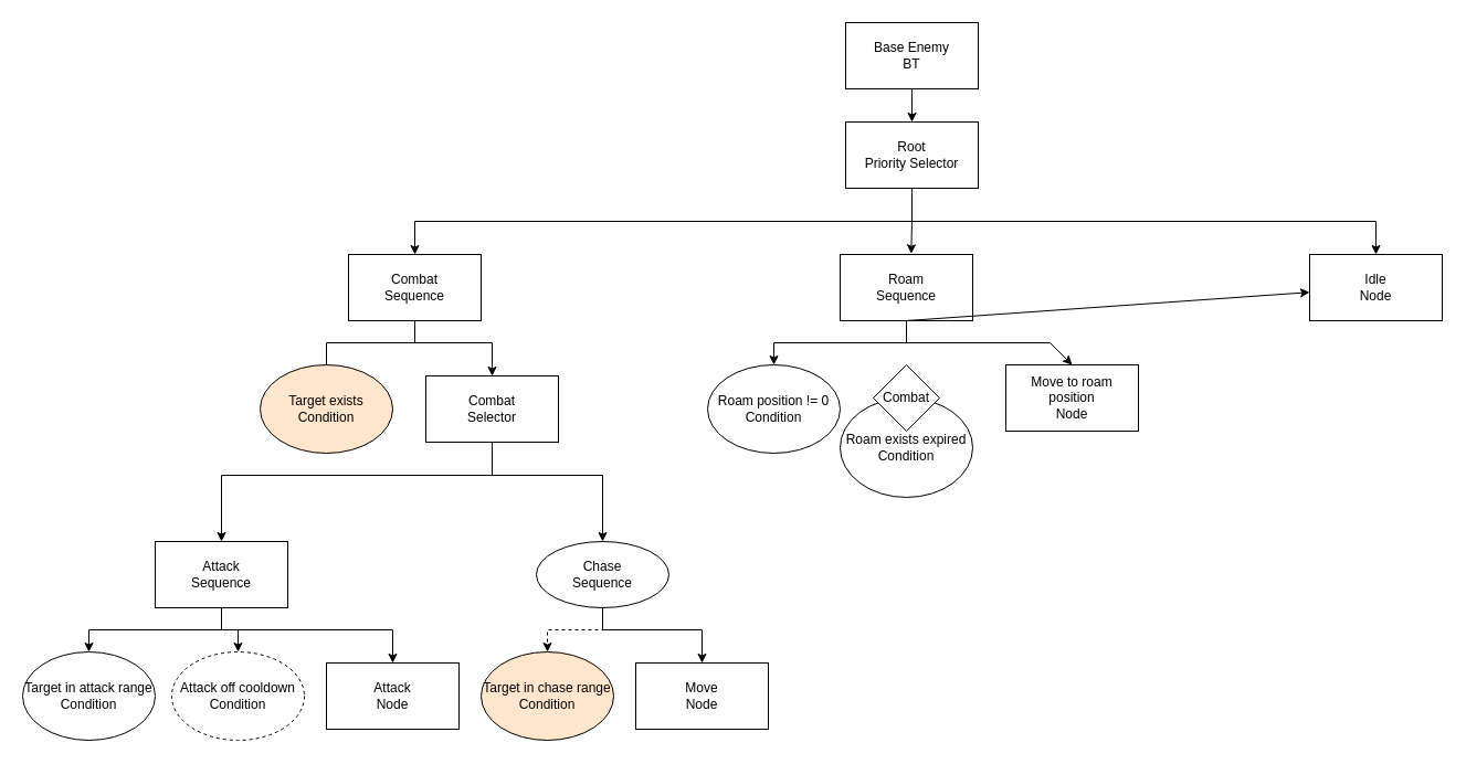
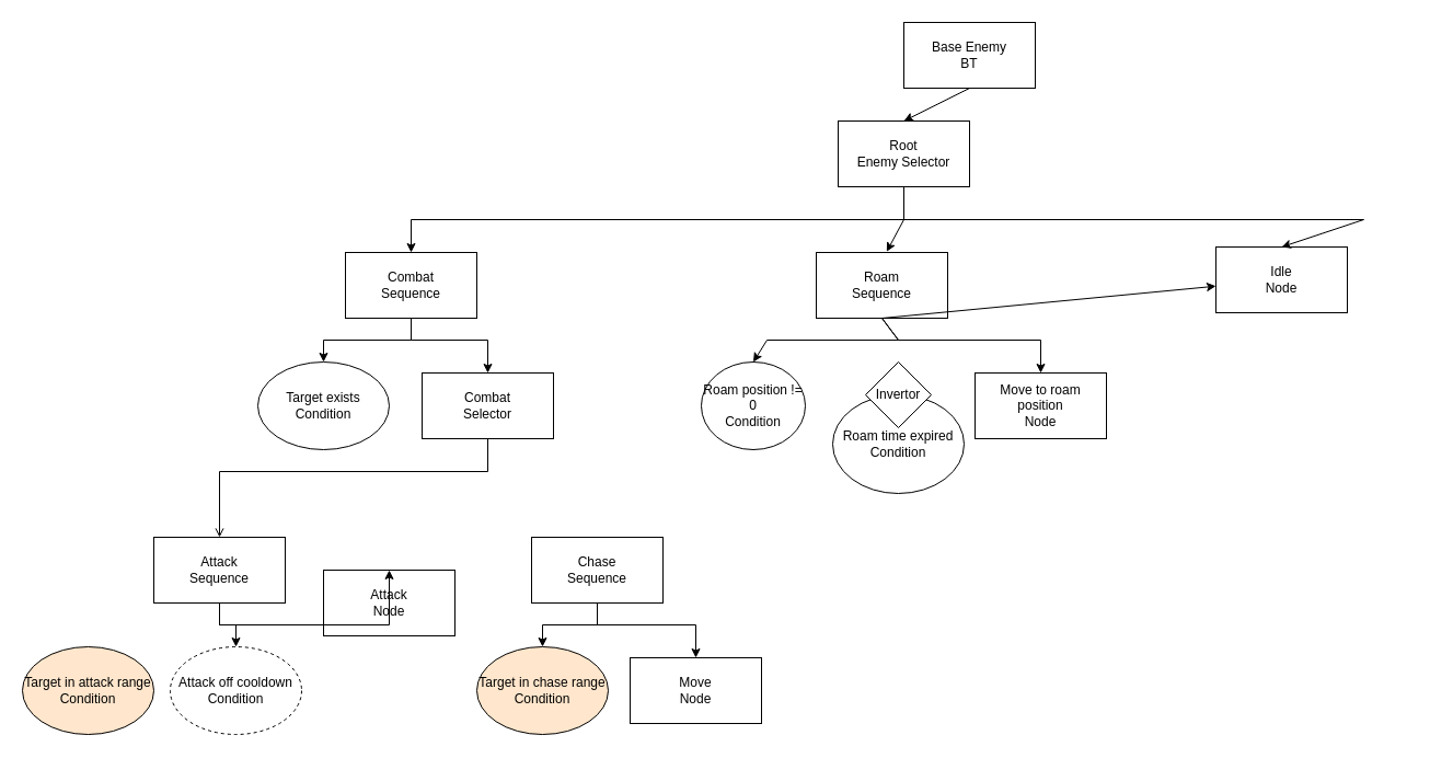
- <mxCell id="8" value="Base Enemy&lt;div&gt;BT&lt;/div&gt;" style="rounded=0;whiteSpace=wrap;html=1;" parent="1" vertex="1"><mxGeometry x="765" y="20" width="120" height="60" as="geometry" /></mxCell>
+ <mxCell id="8" value="Base Enemy&lt;div&gt;BT&lt;/div&gt;" style="rounded=0;whiteSpace=wrap;html=1;" parent="1" vertex="1"><mxGeometry x="825" y="20" width="120" height="60" as="geometry" /></mxCell>
- <mxCell id="2" value="Root&lt;div&gt;Priority Selector&lt;/div&gt;" style="rounded=0;whiteSpace=wrap;html=1;" parent="1" vertex="1"><mxGeometry x="765" y="110" width="120" height="60" as="geometry" /></mxCell>
+ <mxCell id="2" value="Root&lt;div&gt;Enemy Selector&lt;/div&gt;" style="rounded=0;whiteSpace=wrap;html=1;" parent="1" vertex="1"><mxGeometry x="765" y="110" width="120" height="60" as="geometry" /></mxCell>
- <mxCell id="3" value="Roam&lt;div&gt;Sequence&lt;/div&gt;" style="rounded=0;whiteSpace=wrap;html=1;" parent="1" vertex="1"><mxGeometry x="760" y="230" width="120" height="60" as="geometry" /></mxCell>
+ <mxCell id="3" value="Roam&lt;div&gt;Sequence&lt;/div&gt;" style="rounded=0;whiteSpace=wrap;html=1;" parent="1" vertex="1"><mxGeometry x="745" y="230" width="120" height="60" as="geometry" /></mxCell>
- <mxCell id="10" value="&lt;div&gt;Idle&lt;/div&gt;&lt;div&gt;Node&lt;/div&gt;" style="rounded=0;whiteSpace=wrap;html=1;" parent="1" vertex="1"><mxGeometry x="1185" y="230" width="120" height="60" as="geometry" /></mxCell>
+ <mxCell id="10" value="&lt;div&gt;Idle&lt;/div&gt;&lt;div&gt;Node&lt;/div&gt;" style="rounded=0;whiteSpace=wrap;html=1;" parent="1" vertex="1"><mxGeometry x="1110" y="225" width="120" height="60" as="geometry" /></mxCell>
- <mxCell id="30" value="" style="endArrow=none;html=1;rounded=0;exitX=0.5;exitY=1;exitDx=0;exitDy=0;entryX=0.5;entryY=0;entryDx=0;entryDy=0;" parent="1" source="28" target="29" edge="1"><mxGeometry width="50" height="50" relative="1" as="geometry"><mxPoint x="535" y="390" as="sourcePoint" /><mxPoint x="585" y="340" as="targetPoint" /><Array as="points"><mxPoint x="375" y="310" /><mxPoint x="295" y="310" /></Array></mxGeometry></mxCell>
+ <mxCell id="30" value="" style="endArrow=classic;html=1;rounded=0;exitX=0.5;exitY=1;exitDx=0;exitDy=0;entryX=0.5;entryY=0;entryDx=0;entryDy=0;" parent="1" source="28" target="29" edge="1"><mxGeometry width="50" height="50" relative="1" as="geometry"><mxPoint x="535" y="390" as="sourcePoint" /><mxPoint x="585" y="340" as="targetPoint" /><Array as="points"><mxPoint x="375" y="310" /><mxPoint x="295" y="310" /></Array></mxGeometry></mxCell>
- <mxCell id="14" value="Combat" style="rhombus;whiteSpace=wrap;html=1;" parent="1" vertex="1"><mxGeometry x="790" y="330" width="60" height="60" as="geometry" /></mxCell>
+ <mxCell id="14" value="Invertor" style="rhombus;whiteSpace=wrap;html=1;" parent="1" vertex="1"><mxGeometry x="790" y="330" width="60" height="60" as="geometry" /></mxCell>
- <mxCell id="5" value="Move to roam position&lt;div&gt;Node&lt;/div&gt;" style="rounded=0;whiteSpace=wrap;html=1;" parent="1" vertex="1"><mxGeometry x="910" y="330" width="120" height="60" as="geometry" /></mxCell>
+ <mxCell id="5" value="Move to roam position&lt;div&gt;Node&lt;/div&gt;" style="rounded=0;whiteSpace=wrap;html=1;" parent="1" vertex="1"><mxGeometry x="890" y="340" width="120" height="60" as="geometry" /></mxCell>
- <mxCell id="29" value="Target exists&lt;div&gt;Condition&lt;/div&gt;" style="ellipse;whiteSpace=wrap;html=1;fillColor=#ffe6cc;" parent="1" vertex="1"><mxGeometry x="235" y="330" width="120" height="80" as="geometry" /></mxCell>
+ <mxCell id="29" value="Target exists&lt;div&gt;Condition&lt;/div&gt;" style="ellipse;whiteSpace=wrap;html=1;" parent="1" vertex="1"><mxGeometry x="235" y="330" width="120" height="80" as="geometry" /></mxCell>
- <mxCell id="4" value="Roam position != 0&lt;div&gt;Condition&lt;/div&gt;" style="ellipse;whiteSpace=wrap;html=1;" parent="1" vertex="1"><mxGeometry x="640" y="330" width="120" height="80" as="geometry" /></mxCell>
+ <mxCell id="4" value="Roam position != 0&lt;div&gt;Condition&lt;/div&gt;" style="ellipse;whiteSpace=wrap;html=1;" parent="1" vertex="1"><mxGeometry x="640" y="330" width="95" height="80" as="geometry" /></mxCell>
- <mxCell id="12" value="&lt;div&gt;Roam exists expired&lt;/div&gt;&lt;div&gt;Condition&lt;/div&gt;" style="ellipse;whiteSpace=wrap;html=1;" parent="1" vertex="1"><mxGeometry x="760" y="360" width="120" height="90" as="geometry" /></mxCell>
+ <mxCell id="12" value="&lt;div&gt;Roam time expired&lt;/div&gt;&lt;div&gt;Condition&lt;/div&gt;" style="ellipse;whiteSpace=wrap;html=1;" parent="1" vertex="1"><mxGeometry x="760" y="360" width="120" height="90" as="geometry" /></mxCell>
- <mxCell id="33" value="" style="endArrow=classic;html=1;rounded=0;exitX=0.5;exitY=1;exitDx=0;exitDy=0;entryX=0.5;entryY=0;entryDx=0;entryDy=0;" parent="1" source="15" target="23" edge="1"><mxGeometry width="50" height="50" relative="1" as="geometry"><mxPoint x="565" y="520" as="sourcePoint" /><mxPoint x="615" y="470" as="targetPoint" /><Array as="points"><mxPoint y="430" x="445" /><mxPoint x="545" y="430" /></Array></mxGeometry></mxCell>
- <mxCell id="32" value="" style="endArrow=classic;html=1;rounded=0;exitX=0.5;exitY=1;exitDx=0;exitDy=0;entryX=0.5;entryY=0;entryDx=0;entryDy=0;" parent="1" source="15" target="16" edge="1"><mxGeometry width="50" height="50" relative="1" as="geometry"><mxPoint x="515" y="510" as="sourcePoint" /><mxPoint x="565" y="460" as="targetPoint" /><Array as="points"><mxPoint y="430" x="445" /><mxPoint x="200" y="430" /></Array></mxGeometry></mxCell>
+ <mxCell id="32" value="" style="endArrow=open;html=1;rounded=0;exitX=0.5;exitY=1;exitDx=0;exitDy=0;entryX=0.5;entryY=0;entryDx=0;entryDy=0;" parent="1" source="15" target="16" edge="1"><mxGeometry width="50" height="50" relative="1" as="geometry"><mxPoint x="515" y="510" as="sourcePoint" /><mxPoint x="565" y="460" as="targetPoint" /><Array as="points"><mxPoint y="430" x="445" /><mxPoint x="200" y="430" /></Array></mxGeometry></mxCell>
- <mxCell id="23" value="Chase&lt;div&gt;Sequence&lt;/div&gt;" style="ellipse;whiteSpace=wrap;html=1;" parent="1" vertex="1"><mxGeometry x="485" y="490" width="120" height="60" as="geometry" /></mxCell>
+ <mxCell id="23" value="Chase&lt;div&gt;Sequence&lt;/div&gt;" style="rounded=0;whiteSpace=wrap;html=1;" parent="1" vertex="1"><mxGeometry x="485" y="490" width="120" height="60" as="geometry" /></mxCell>
- <mxCell id="18" value="" style="endArrow=classic;html=1;rounded=0;entryX=0.5;entryY=0;entryDx=0;entryDy=0;exitX=0.5;exitY=1;exitDx=0;exitDy=0;" parent="1" source="16" target="17" edge="1"><mxGeometry width="50" height="50" relative="1" as="geometry"><mxPoint x="140" y="570" as="sourcePoint" /><mxPoint x="290" y="610" as="targetPoint" /><Array as="points"><mxPoint x="200" y="570" /><mxPoint x="80" y="570" /></Array></mxGeometry></mxCell>
- <mxCell id="26" value="" style="endArrow=classic;html=1;rounded=0;exitX=0.5;exitY=1;exitDx=0;exitDy=0;entryX=0.5;entryY=0;entryDx=0;entryDy=0;dashed=1;" parent="1" source="23" target="24" edge="1"><mxGeometry width="50" height="50" relative="1" as="geometry"><mxPoint x="495" y="640" as="sourcePoint" /><mxPoint x="545" y="590" as="targetPoint" /><Array as="points"><mxPoint x="545" y="570" /><mxPoint x="495" y="570" /></Array></mxGeometry></mxCell>
+ <mxCell id="26" value="" style="endArrow=classic;html=1;rounded=0;exitX=0.5;exitY=1;exitDx=0;exitDy=0;entryX=0.5;entryY=0;entryDx=0;entryDy=0;" parent="1" source="23" target="24" edge="1"><mxGeometry width="50" height="50" relative="1" as="geometry"><mxPoint x="495" y="640" as="sourcePoint" /><mxPoint x="545" y="590" as="targetPoint" /><Array as="points"><mxPoint x="545" y="570" /><mxPoint x="495" y="570" /></Array></mxGeometry></mxCell>
- <mxCell id="17" value="Target in attack range&lt;div&gt;Condition&lt;/div&gt;" style="ellipse;whiteSpace=wrap;html=1;" parent="1" vertex="1"><mxGeometry x="20" y="590" width="120" height="80" as="geometry" /></mxCell>
+ <mxCell id="17" value="Target in attack range&lt;div&gt;Condition&lt;/div&gt;" style="ellipse;whiteSpace=wrap;html=1;fillColor=#ffe6cc;" parent="1" vertex="1"><mxGeometry x="20" y="590" width="120" height="80" as="geometry" /></mxCell>
- <mxCell id="21" value="Attack&lt;div&gt;Node&lt;/div&gt;" style="rounded=0;whiteSpace=wrap;html=1;" parent="1" vertex="1"><mxGeometry x="295" y="600" width="120" height="60" as="geometry" /></mxCell>
+ <mxCell id="21" value="Attack&lt;div&gt;Node&lt;/div&gt;" style="rounded=0;whiteSpace=wrap;html=1;" parent="1" vertex="1"><mxGeometry x="295" y="520" width="120" height="60" as="geometry" /></mxCell>
